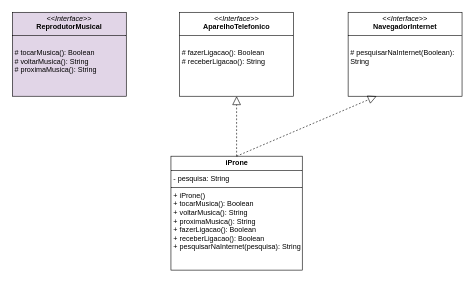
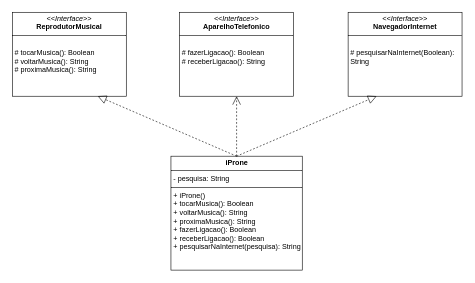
- <mxCell id="2" value="&lt;p style=&quot;margin:0px;margin-top:4px;text-align:center;&quot;&gt;&lt;i&gt;&amp;lt;&amp;lt;Interface&amp;gt;&amp;gt;&lt;/i&gt;&lt;br&gt;&lt;b&gt;ReprodutorMusical&lt;/b&gt;&lt;/p&gt;&lt;hr size=&quot;1&quot; style=&quot;border-style:solid;&quot;&gt;&lt;p style=&quot;margin:0px;margin-left:4px;&quot;&gt;&lt;br&gt;&lt;/p&gt;&lt;p style=&quot;margin:0px;margin-left:4px;&quot;&gt;# tocarMusica(): Boolean&lt;/p&gt;&lt;p style=&quot;margin:0px;margin-left:4px;&quot;&gt;&lt;span style=&quot;background-color: initial;&quot;&gt;# voltarMusica(): String&lt;/span&gt;&lt;br&gt;&lt;/p&gt;&lt;p style=&quot;margin:0px;margin-left:4px;&quot;&gt;# proximaMusica(): String&lt;/p&gt;" style="verticalAlign=top;align=left;overflow=fill;html=1;whiteSpace=wrap;fillColor=#e1d5e7;" parent="1" vertex="1"><mxGeometry x="20" y="20" width="190" height="140" as="geometry" /></mxCell>
+ <mxCell id="2" value="&lt;p style=&quot;margin:0px;margin-top:4px;text-align:center;&quot;&gt;&lt;i&gt;&amp;lt;&amp;lt;Interface&amp;gt;&amp;gt;&lt;/i&gt;&lt;br&gt;&lt;b&gt;ReprodutorMusical&lt;/b&gt;&lt;/p&gt;&lt;hr size=&quot;1&quot; style=&quot;border-style:solid;&quot;&gt;&lt;p style=&quot;margin:0px;margin-left:4px;&quot;&gt;&lt;br&gt;&lt;/p&gt;&lt;p style=&quot;margin:0px;margin-left:4px;&quot;&gt;# tocarMusica(): Boolean&lt;/p&gt;&lt;p style=&quot;margin:0px;margin-left:4px;&quot;&gt;&lt;span style=&quot;background-color: initial;&quot;&gt;# voltarMusica(): String&lt;/span&gt;&lt;br&gt;&lt;/p&gt;&lt;p style=&quot;margin:0px;margin-left:4px;&quot;&gt;# proximaMusica(): String&lt;/p&gt;" style="verticalAlign=top;align=left;overflow=fill;html=1;whiteSpace=wrap;" parent="1" vertex="1"><mxGeometry x="20" y="20" width="190" height="140" as="geometry" /></mxCell>
- <mxCell id="7" value="" style="endArrow=block;dashed=1;endFill=0;endSize=12;html=1;rounded=0;entryX=0.5;entryY=1;entryDx=0;entryDy=0;exitX=0.5;exitY=0;exitDx=0;exitDy=0;" parent="1" source="5" target="3" edge="1"><mxGeometry width="160" relative="1" as="geometry"><mxPoint x="310" y="240" as="sourcePoint" /><mxPoint x="470" y="240" as="targetPoint" /></mxGeometry></mxCell>
+ <mxCell id="7" value="" style="endArrow=open;dashed=1;endFill=0;endSize=12;html=1;rounded=0;entryX=0.5;entryY=1;entryDx=0;entryDy=0;exitX=0.5;exitY=0;exitDx=0;exitDy=0;" parent="1" source="5" target="3" edge="1"><mxGeometry width="160" relative="1" as="geometry"><mxPoint x="310" y="240" as="sourcePoint" /><mxPoint x="470" y="240" as="targetPoint" /></mxGeometry></mxCell>
+ <mxCell id="6" value="" style="endArrow=block;dashed=1;endFill=0;endSize=12;html=1;rounded=0;entryX=0.75;entryY=1;entryDx=0;entryDy=0;exitX=0.5;exitY=0;exitDx=0;exitDy=0;" parent="1" source="5" target="2" edge="1"><mxGeometry width="160" relative="1" as="geometry"><mxPoint x="310" y="240" as="sourcePoint" /><mxPoint x="470" y="240" as="targetPoint" /></mxGeometry></mxCell>
